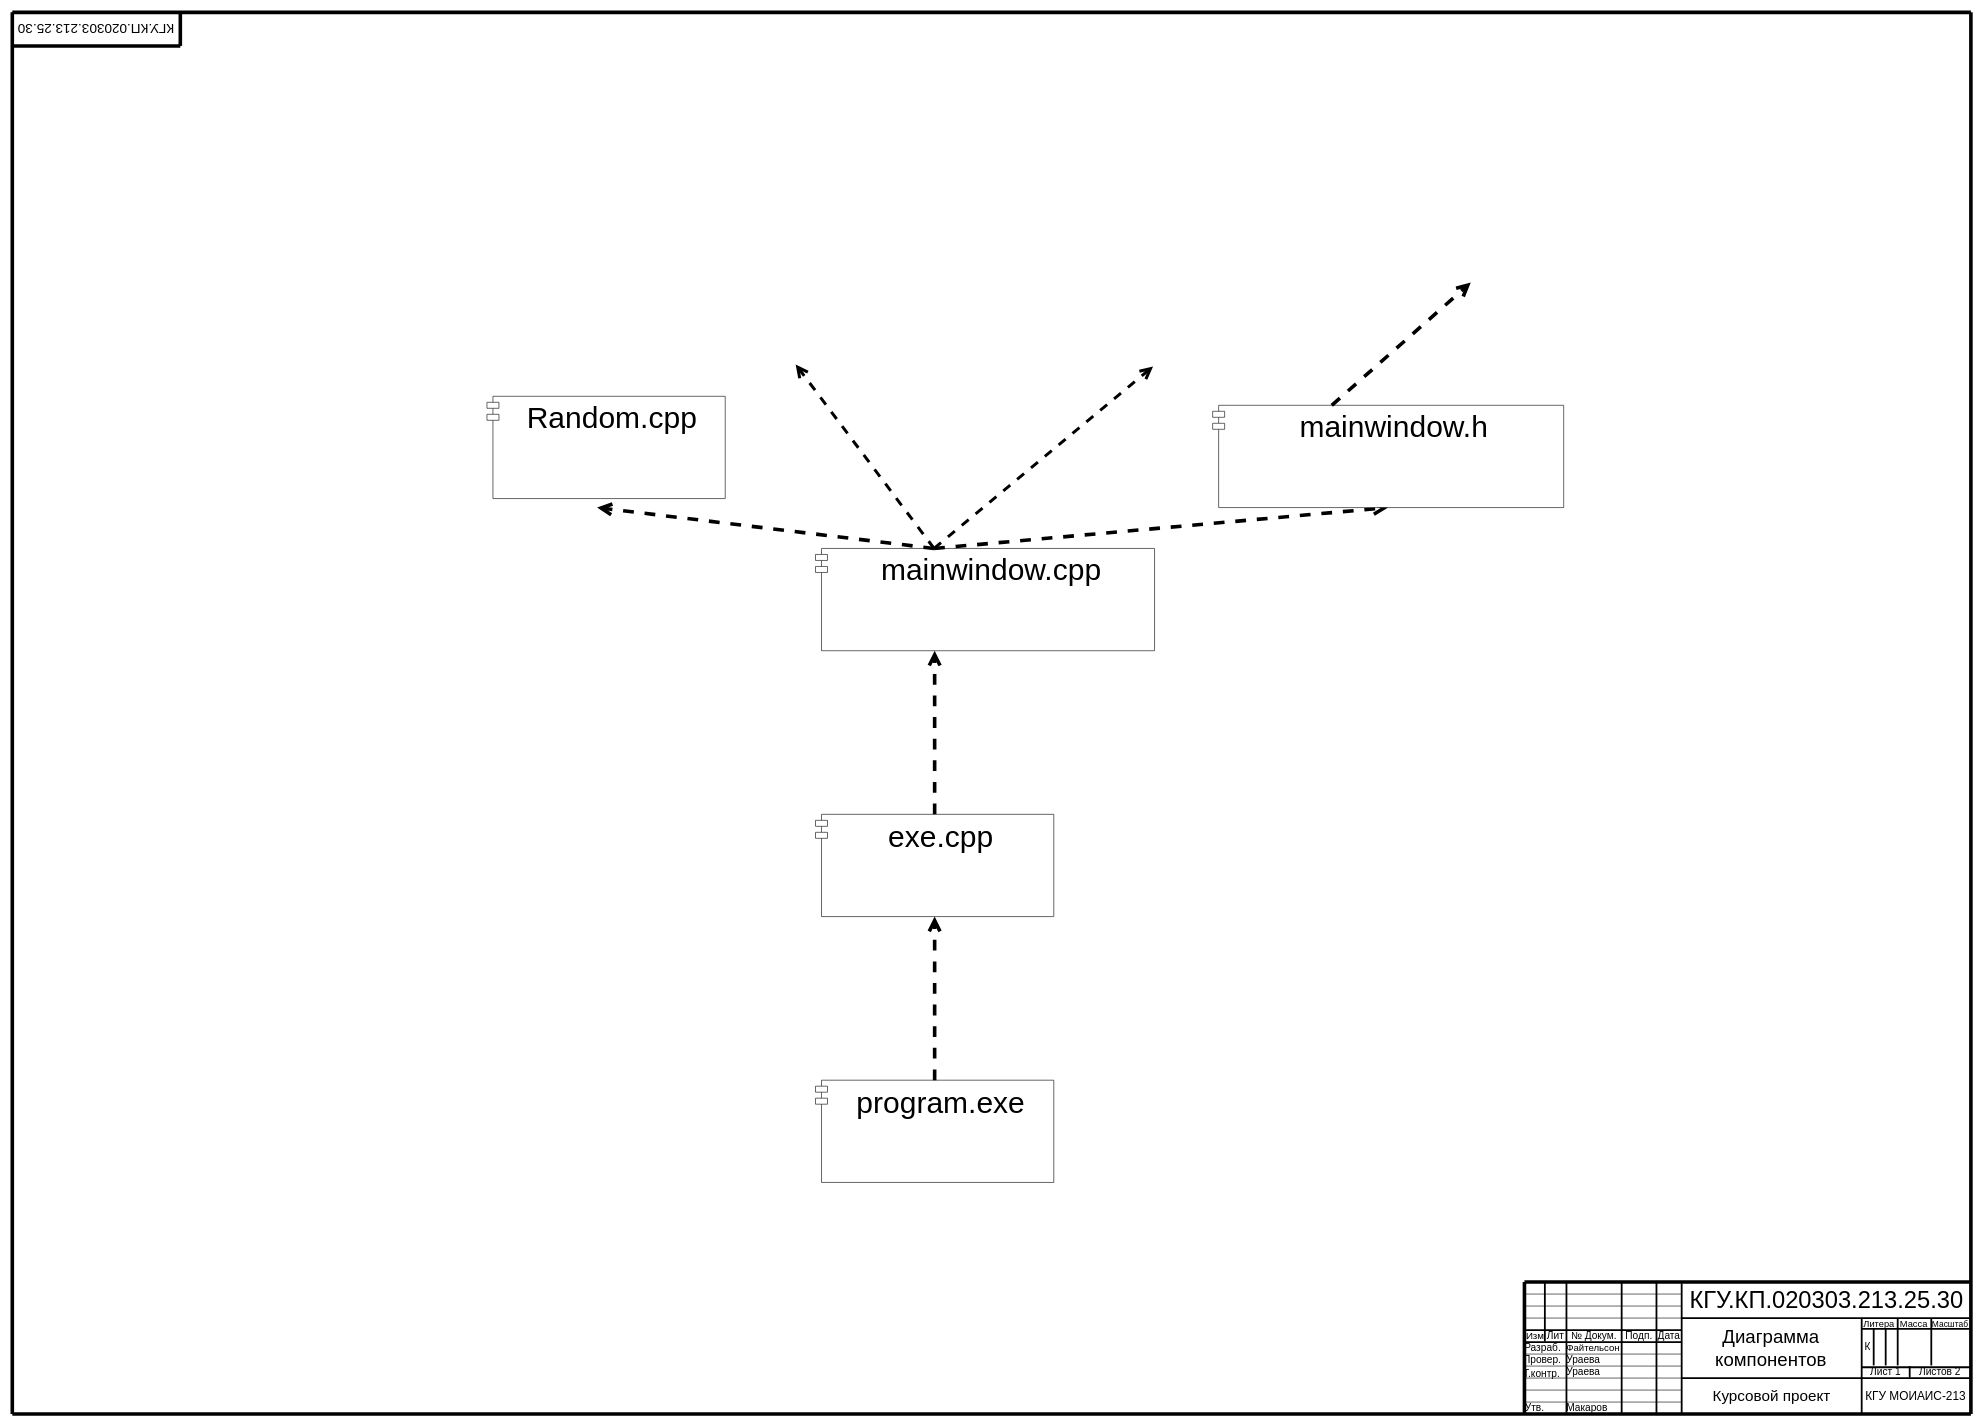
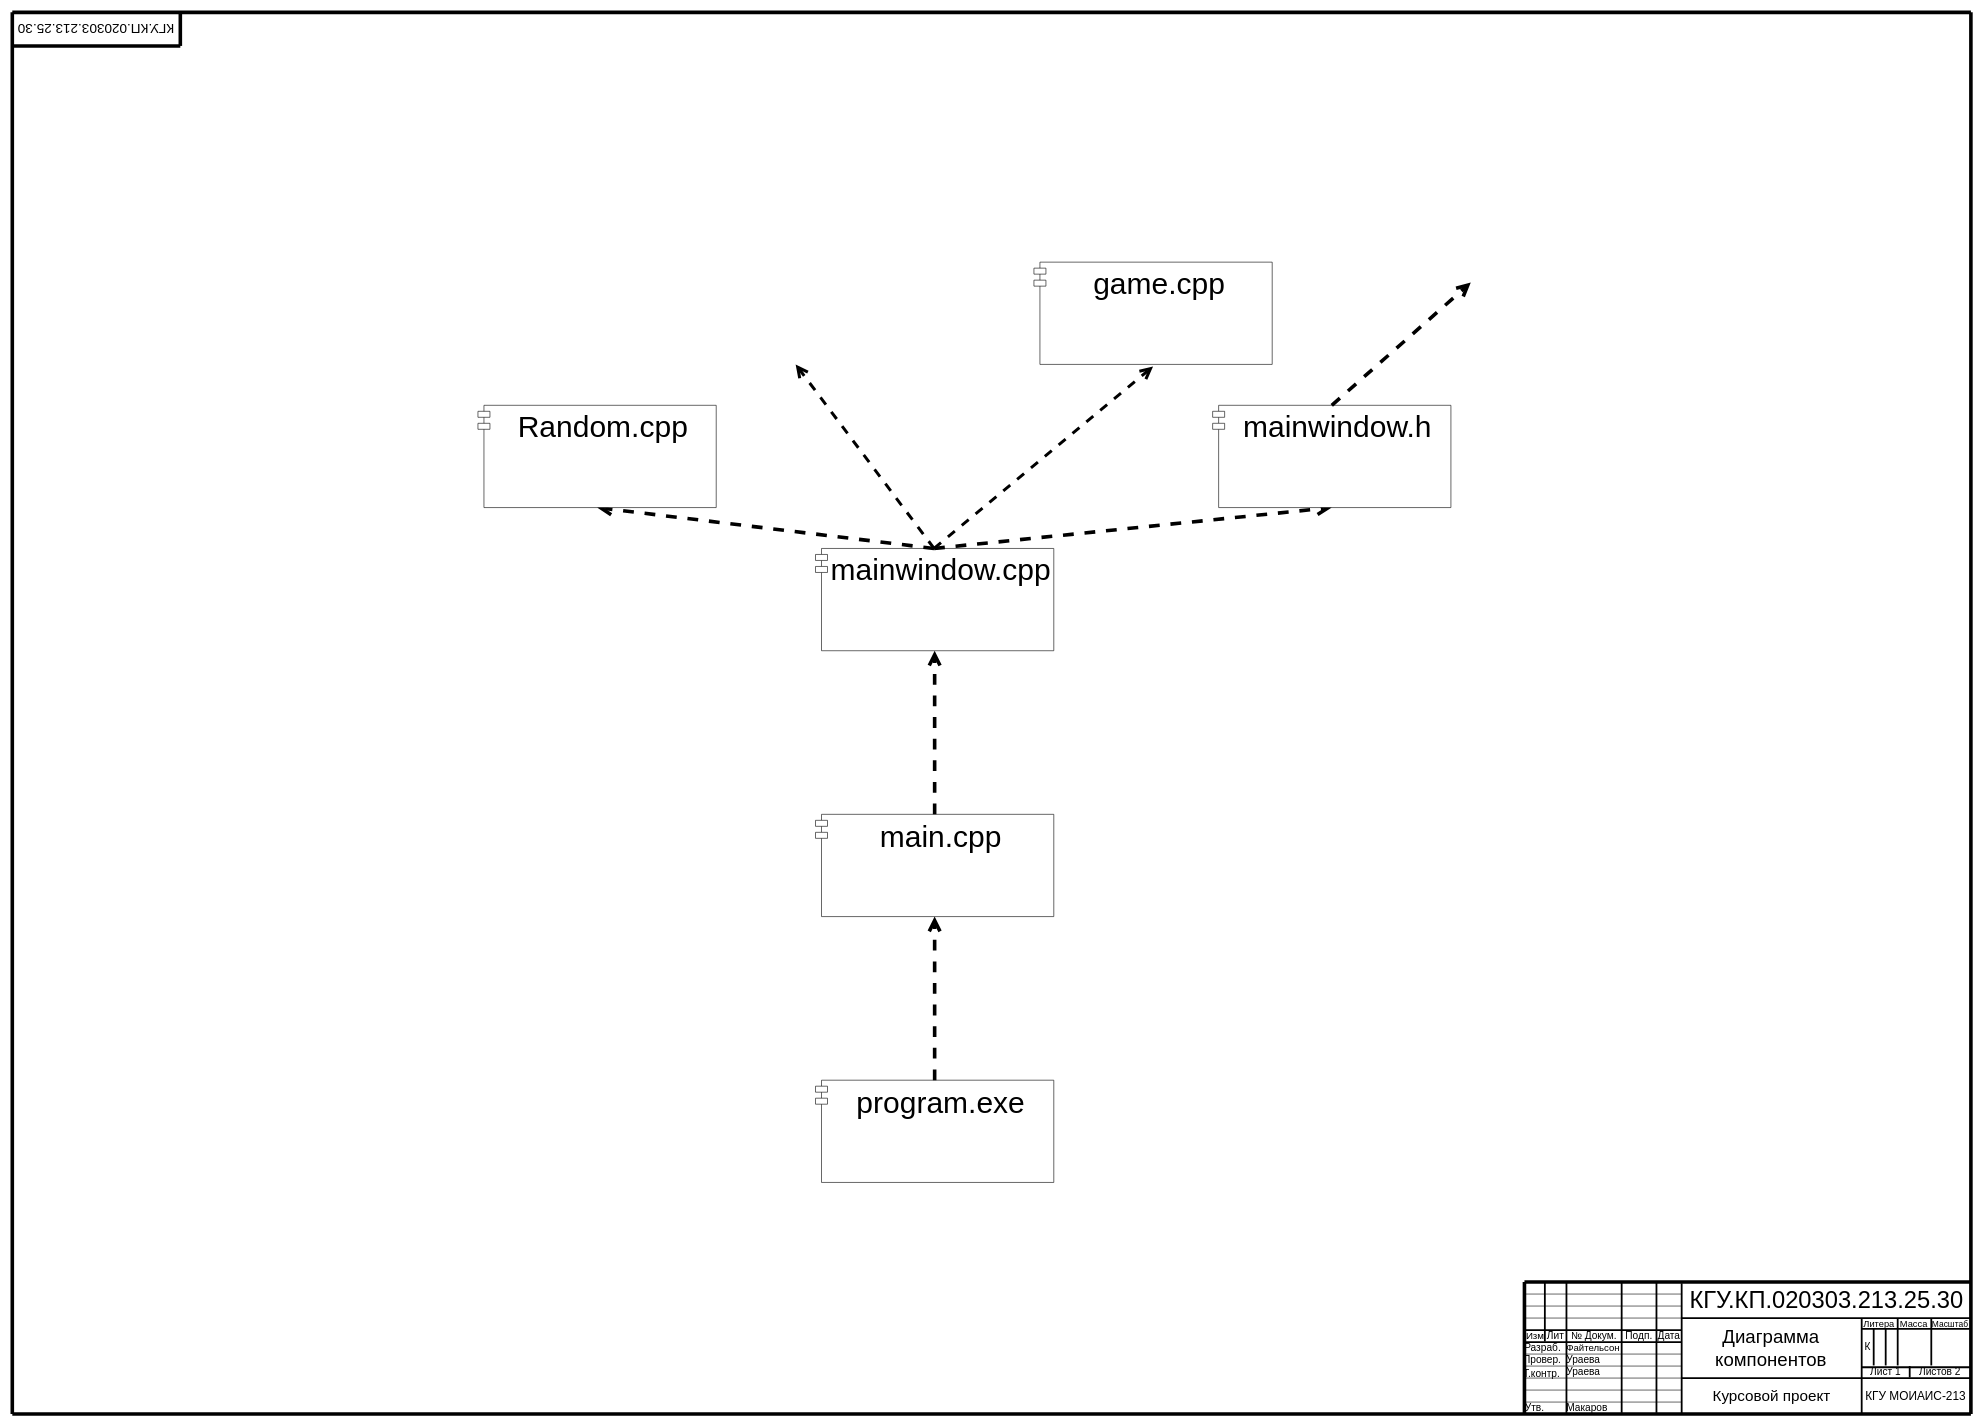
+ <mxCell id="67" value="game.cpp" style="shape=module;align=left;spacingLeft=20;align=center;verticalAlign=top;whiteSpace=wrap;html=1;fontSize=50;" vertex="1" parent="56"><mxGeometry x="926.545" y="136.327" width="397.091" height="170.408" as="geometry" /></mxCell>
- <mxCell id="68" value="Random.cpp" style="shape=module;align=left;spacingLeft=20;align=center;verticalAlign=top;whiteSpace=wrap;html=1;fontSize=50;" vertex="1" parent="56"><mxGeometry x="15" y="359.898" width="397.091" height="170.408" as="geometry" /></mxCell>
+ <mxCell id="68" value="Random.cpp" style="shape=module;align=left;spacingLeft=20;align=center;verticalAlign=top;whiteSpace=wrap;html=1;fontSize=50;" vertex="1" parent="56"><mxGeometry y="374.898" width="397.091" height="170.408" as="geometry" /></mxCell>
- <mxCell id="66" value="&lt;div&gt;mainwindow.h&lt;/div&gt;&lt;div&gt;&lt;br&gt;&lt;/div&gt;" style="shape=module;align=left;spacingLeft=20;align=center;verticalAlign=top;whiteSpace=wrap;html=1;fontSize=50;" vertex="1" parent="56"><mxGeometry x="1224.364" y="374.898" width="585" height="170.408" as="geometry" /></mxCell>
+ <mxCell id="66" value="&lt;div&gt;mainwindow.h&lt;/div&gt;&lt;div&gt;&lt;br&gt;&lt;/div&gt;" style="shape=module;align=left;spacingLeft=20;align=center;verticalAlign=top;whiteSpace=wrap;html=1;fontSize=50;" vertex="1" parent="56"><mxGeometry x="1224.364" y="374.898" width="397.091" height="170.408" as="geometry" /></mxCell>
- <mxCell id="61" value="&lt;div&gt;mainwindow.cpp&lt;/div&gt;&lt;div&gt;&lt;br&gt;&lt;/div&gt;" style="shape=module;align=left;spacingLeft=20;align=center;verticalAlign=top;whiteSpace=wrap;html=1;fontSize=50;" vertex="1" parent="56"><mxGeometry x="562.545" y="613.469" width="565" height="170.408" as="geometry" /></mxCell>
+ <mxCell id="61" value="&lt;div&gt;mainwindow.cpp&lt;/div&gt;&lt;div&gt;&lt;br&gt;&lt;/div&gt;" style="shape=module;align=left;spacingLeft=20;align=center;verticalAlign=top;whiteSpace=wrap;html=1;fontSize=50;" vertex="1" parent="56"><mxGeometry x="562.545" y="613.469" width="397.091" height="170.408" as="geometry" /></mxCell>
- <mxCell id="59" value="&lt;div&gt;exe.cpp&lt;/div&gt;" style="shape=module;align=left;spacingLeft=20;align=center;verticalAlign=top;whiteSpace=wrap;html=1;fontSize=50;" vertex="1" parent="56"><mxGeometry x="562.545" y="1056.531" width="397.091" height="170.408" as="geometry" /></mxCell>
+ <mxCell id="59" value="&lt;div&gt;main.cpp&lt;/div&gt;" style="shape=module;align=left;spacingLeft=20;align=center;verticalAlign=top;whiteSpace=wrap;html=1;fontSize=50;" vertex="1" parent="56"><mxGeometry x="562.545" y="1056.531" width="397.091" height="170.408" as="geometry" /></mxCell>
